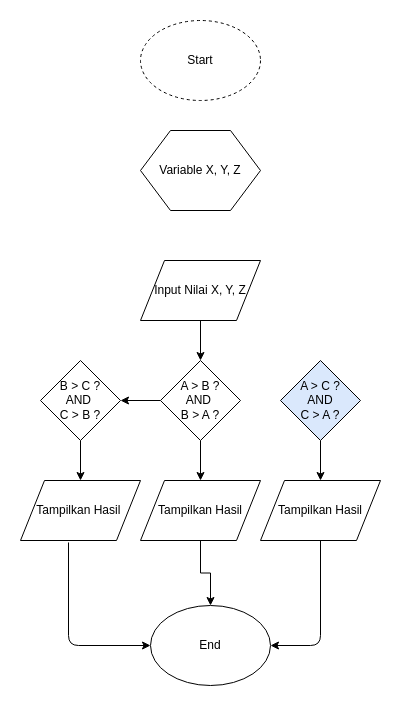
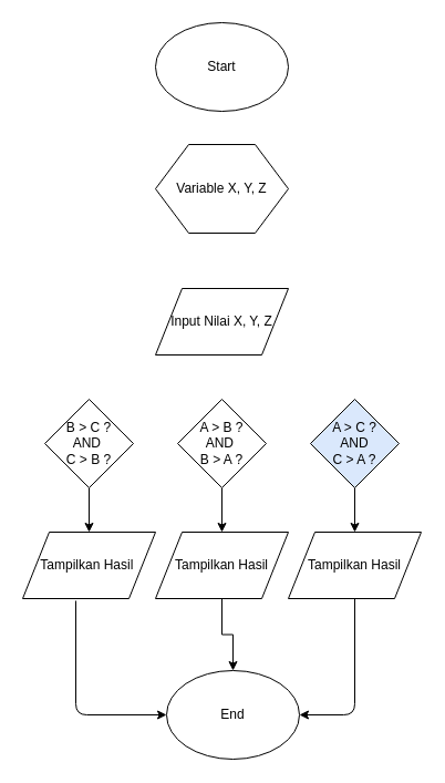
- <mxCell id="2" value="Start" style="ellipse;whiteSpace=wrap;html=1;dashed=1;" vertex="1" parent="1"><mxGeometry x="140" y="20" width="120" height="80" as="geometry" /></mxCell>
+ <mxCell id="2" value="Start" style="ellipse;whiteSpace=wrap;html=1;" vertex="1" parent="1"><mxGeometry x="140" y="20" width="120" height="80" as="geometry" /></mxCell>
- <mxCell id="4" value="" style="edgeStyle=orthogonalEdgeStyle;rounded=0;orthogonalLoop=1;jettySize=auto;html=1;" edge="1" parent="1" source="5" target="8"><mxGeometry relative="1" as="geometry" /></mxCell>
- <mxCell id="6" value="" style="edgeStyle=orthogonalEdgeStyle;rounded=0;orthogonalLoop=1;jettySize=auto;html=1;" edge="1" parent="1" source="8" target="12"><mxGeometry relative="1" as="geometry" /></mxCell>
